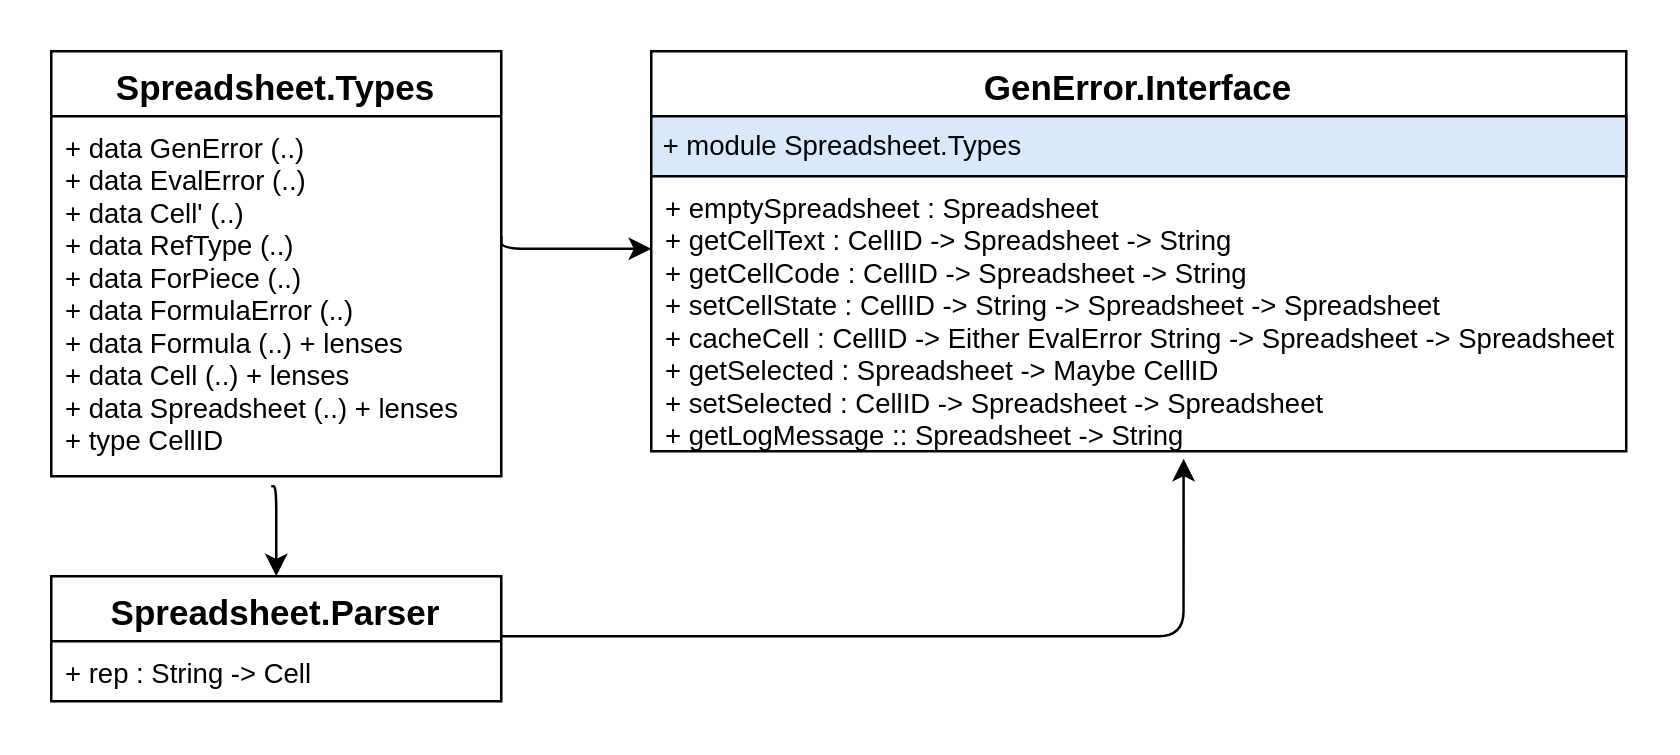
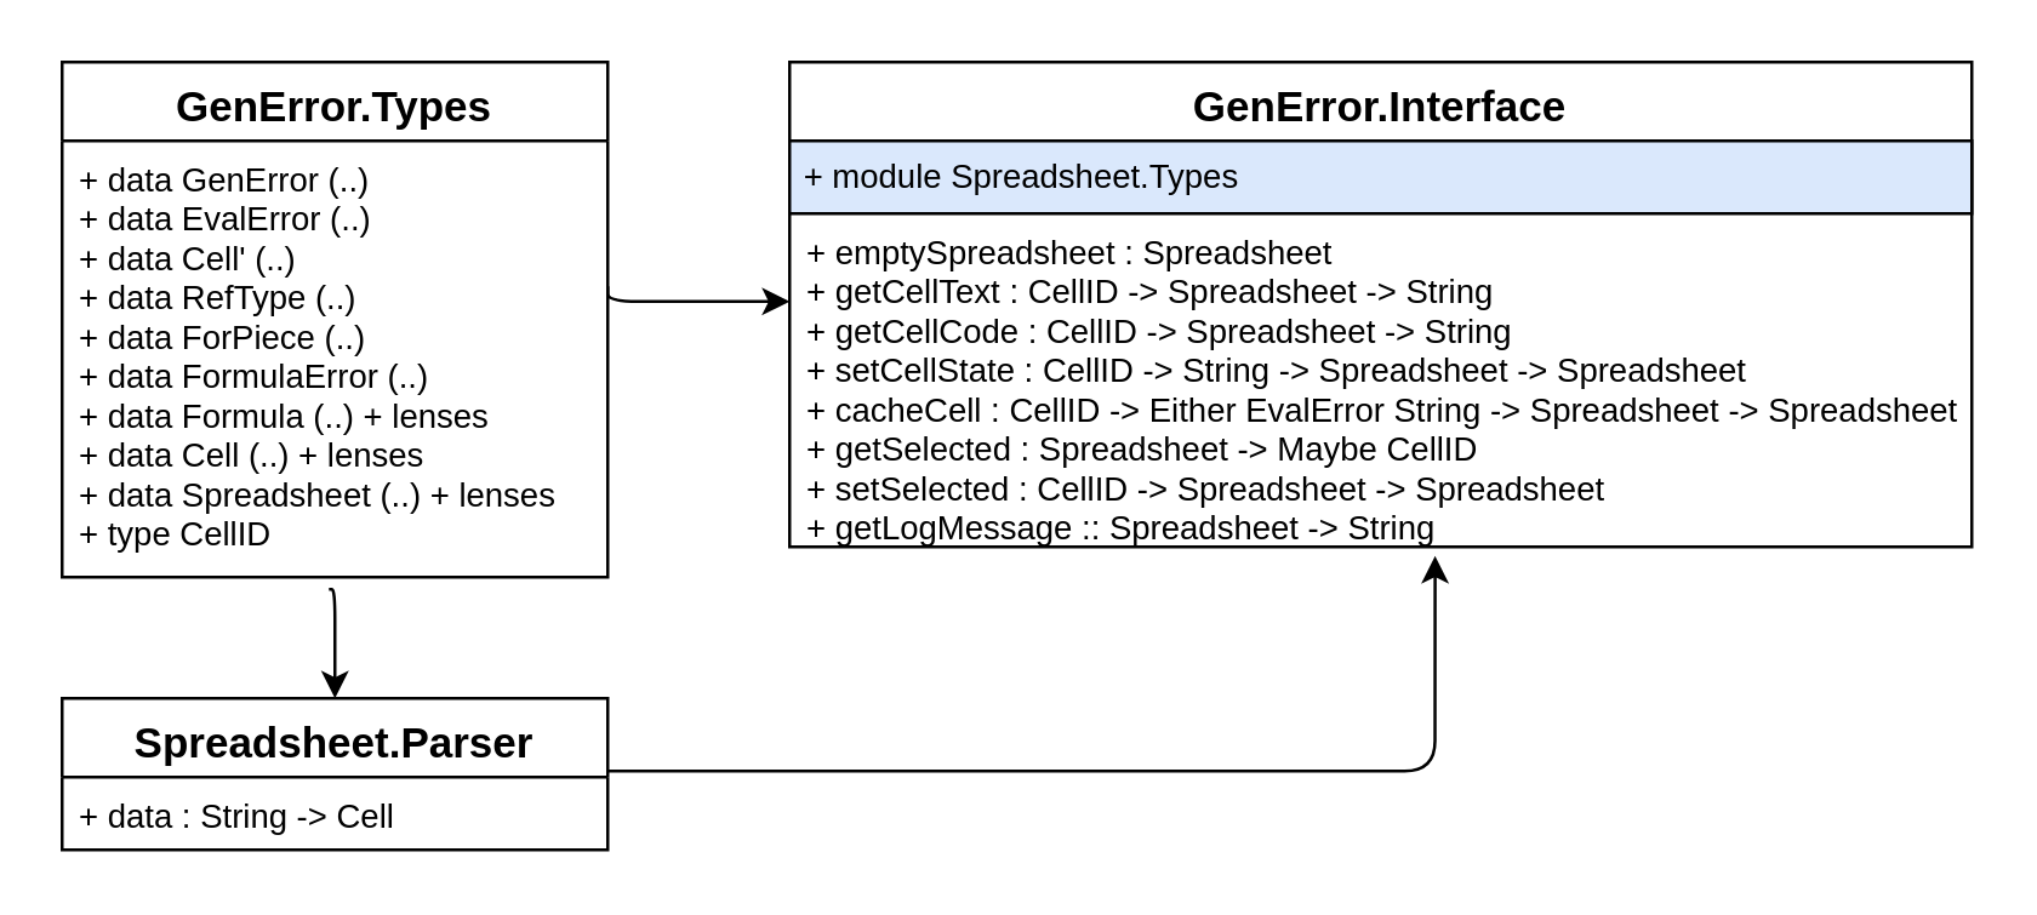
- <mxCell id="2" value="Spreadsheet.Types" style="swimlane;fontStyle=1;align=center;verticalAlign=top;childLayout=stackLayout;horizontal=1;startSize=26;horizontalStack=0;resizeParent=1;resizeParentMax=0;resizeLast=0;collapsible=1;marginBottom=0;rounded=0;fontSize=14;strokeColor=#000000;strokeWidth=1;" parent="1" vertex="1"><mxGeometry x="20" y="20" width="180" height="170" as="geometry" /></mxCell>
+ <mxCell id="2" value="GenError.Types" style="swimlane;fontStyle=1;align=center;verticalAlign=top;childLayout=stackLayout;horizontal=1;startSize=26;horizontalStack=0;resizeParent=1;resizeParentMax=0;resizeLast=0;collapsible=1;marginBottom=0;rounded=0;fontSize=14;strokeColor=#000000;strokeWidth=1;" parent="1" vertex="1"><mxGeometry x="20" y="20" width="180" height="170" as="geometry" /></mxCell>
- <mxCell id="5" value="+ rep : String -&gt; Cell" style="text;strokeColor=none;fillColor=none;align=left;verticalAlign=top;spacingLeft=4;spacingRight=4;overflow=hidden;rotatable=0;points=[[0,0.5],[1,0.5]];portConstraint=eastwest;fontSize=11;" parent="4" vertex="1"><mxGeometry y="26" width="180" height="24" as="geometry" /></mxCell>
+ <mxCell id="5" value="+ data : String -&gt; Cell" style="text;strokeColor=none;fillColor=none;align=left;verticalAlign=top;spacingLeft=4;spacingRight=4;overflow=hidden;rotatable=0;points=[[0,0.5],[1,0.5]];portConstraint=eastwest;fontSize=11;" parent="4" vertex="1"><mxGeometry y="26" width="180" height="24" as="geometry" /></mxCell>
